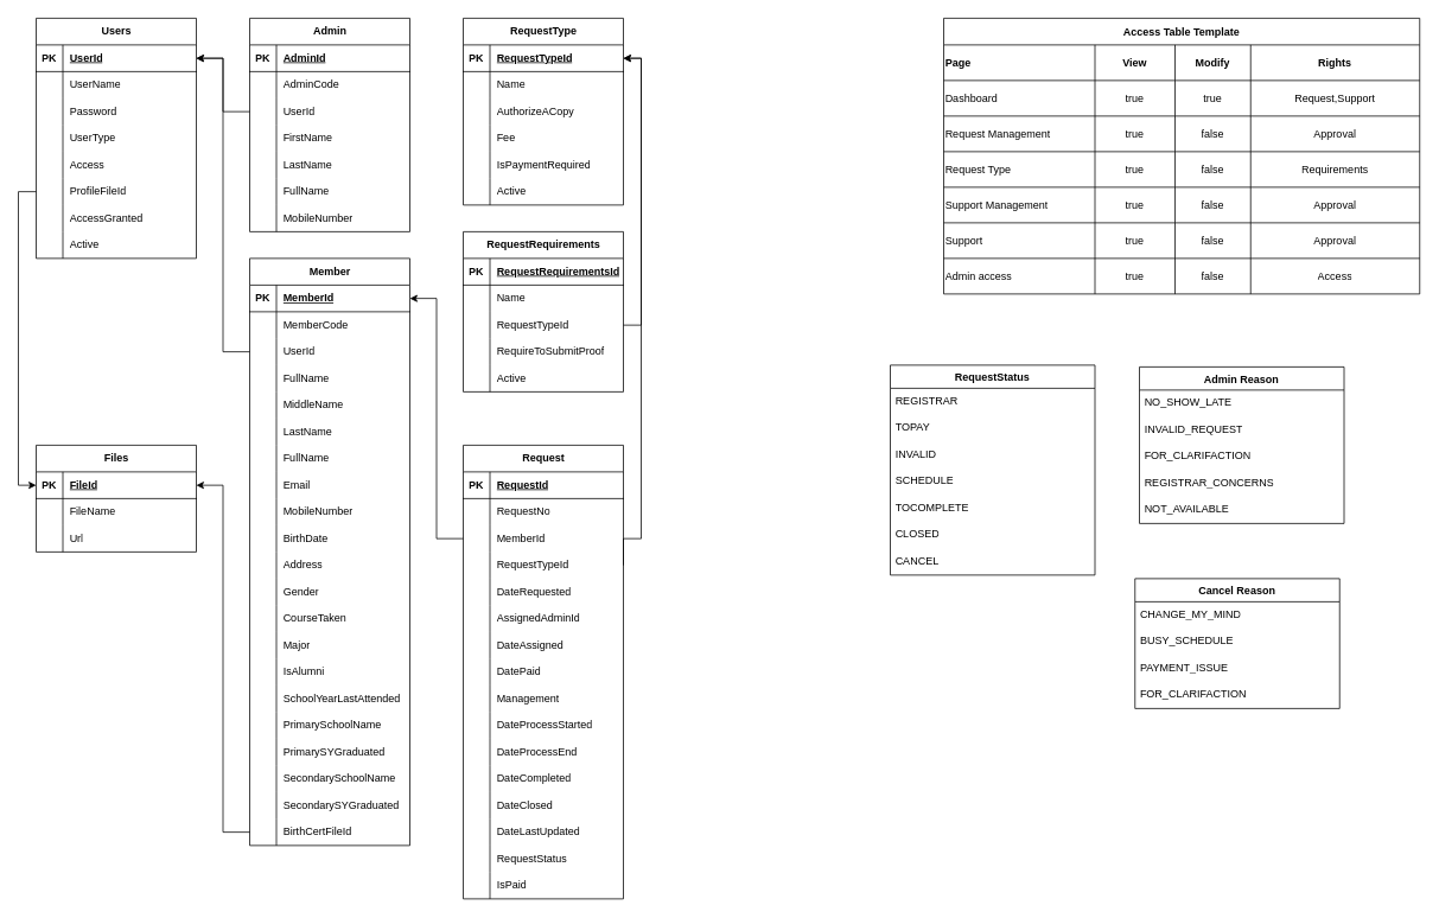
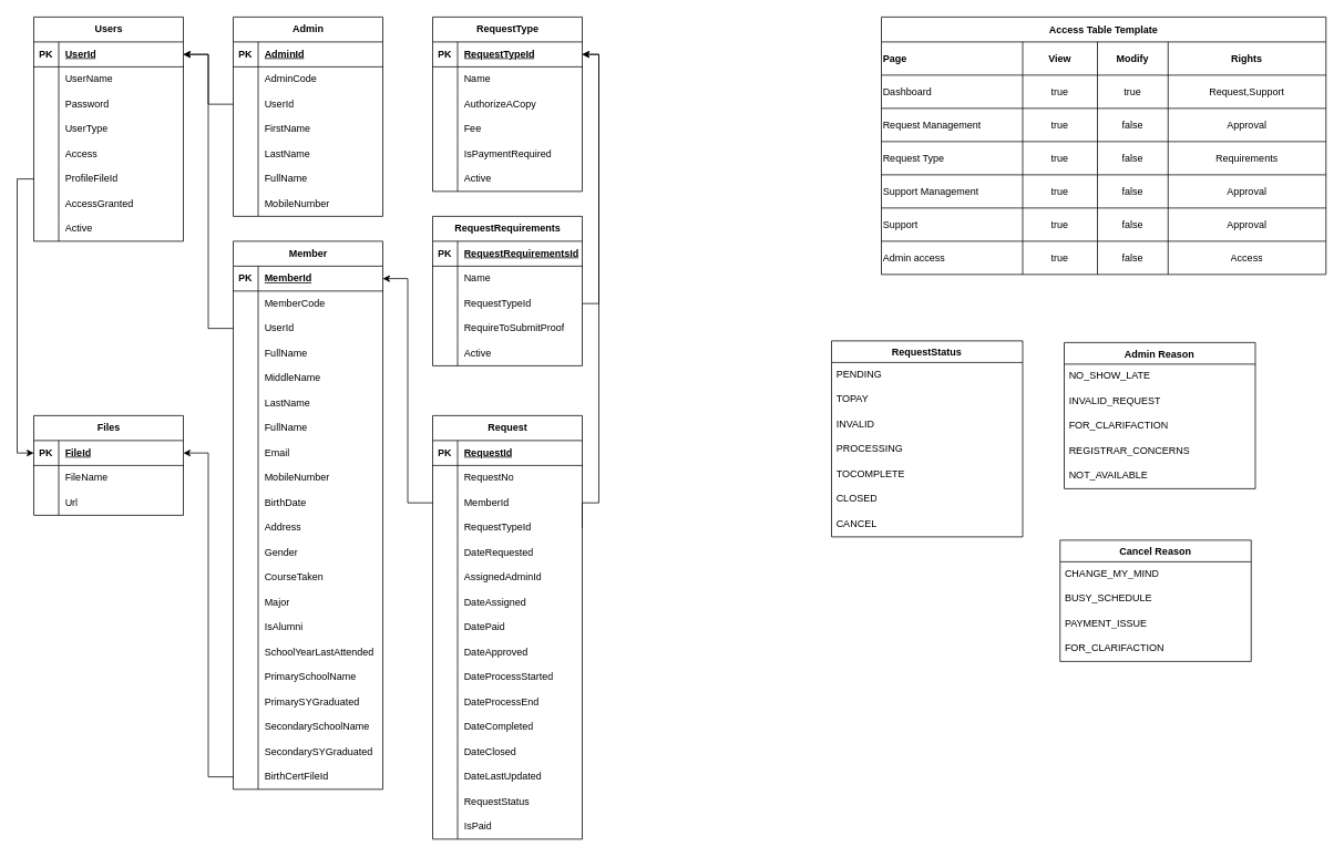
- <mxCell id="251" value="REGISTRAR" style="text;strokeColor=none;fillColor=none;spacingLeft=4;spacingRight=4;overflow=hidden;rotatable=0;points=[[0,0.5],[1,0.5]];portConstraint=eastwest;fontSize=12;whiteSpace=wrap;html=1;" vertex="1" parent="250"><mxGeometry y="26" width="230" height="30" as="geometry" /></mxCell>
+ <mxCell id="251" value="PENDING" style="text;strokeColor=none;fillColor=none;spacingLeft=4;spacingRight=4;overflow=hidden;rotatable=0;points=[[0,0.5],[1,0.5]];portConstraint=eastwest;fontSize=12;whiteSpace=wrap;html=1;" vertex="1" parent="250"><mxGeometry y="26" width="230" height="30" as="geometry" /></mxCell>
- <mxCell id="254" value="SCHEDULE" style="text;strokeColor=none;fillColor=none;spacingLeft=4;spacingRight=4;overflow=hidden;rotatable=0;points=[[0,0.5],[1,0.5]];portConstraint=eastwest;fontSize=12;whiteSpace=wrap;html=1;" vertex="1" parent="250"><mxGeometry y="116" width="230" height="30" as="geometry" /></mxCell>
+ <mxCell id="254" value="PROCESSING" style="text;strokeColor=none;fillColor=none;spacingLeft=4;spacingRight=4;overflow=hidden;rotatable=0;points=[[0,0.5],[1,0.5]];portConstraint=eastwest;fontSize=12;whiteSpace=wrap;html=1;" vertex="1" parent="250"><mxGeometry y="116" width="230" height="30" as="geometry" /></mxCell>
- <mxCell id="189" value="Management" style="shape=partialRectangle;connectable=0;fillColor=none;top=0;left=0;bottom=0;right=0;align=left;spacingLeft=6;overflow=hidden;whiteSpace=wrap;html=1;" parent="187" vertex="1"><mxGeometry x="30" width="150" height="30" as="geometry"><mxRectangle width="150" height="30" as="alternateBounds" /></mxGeometry></mxCell>
+ <mxCell id="189" value="DateApproved" style="shape=partialRectangle;connectable=0;fillColor=none;top=0;left=0;bottom=0;right=0;align=left;spacingLeft=6;overflow=hidden;whiteSpace=wrap;html=1;" parent="187" vertex="1"><mxGeometry x="30" width="150" height="30" as="geometry"><mxRectangle width="150" height="30" as="alternateBounds" /></mxGeometry></mxCell>
